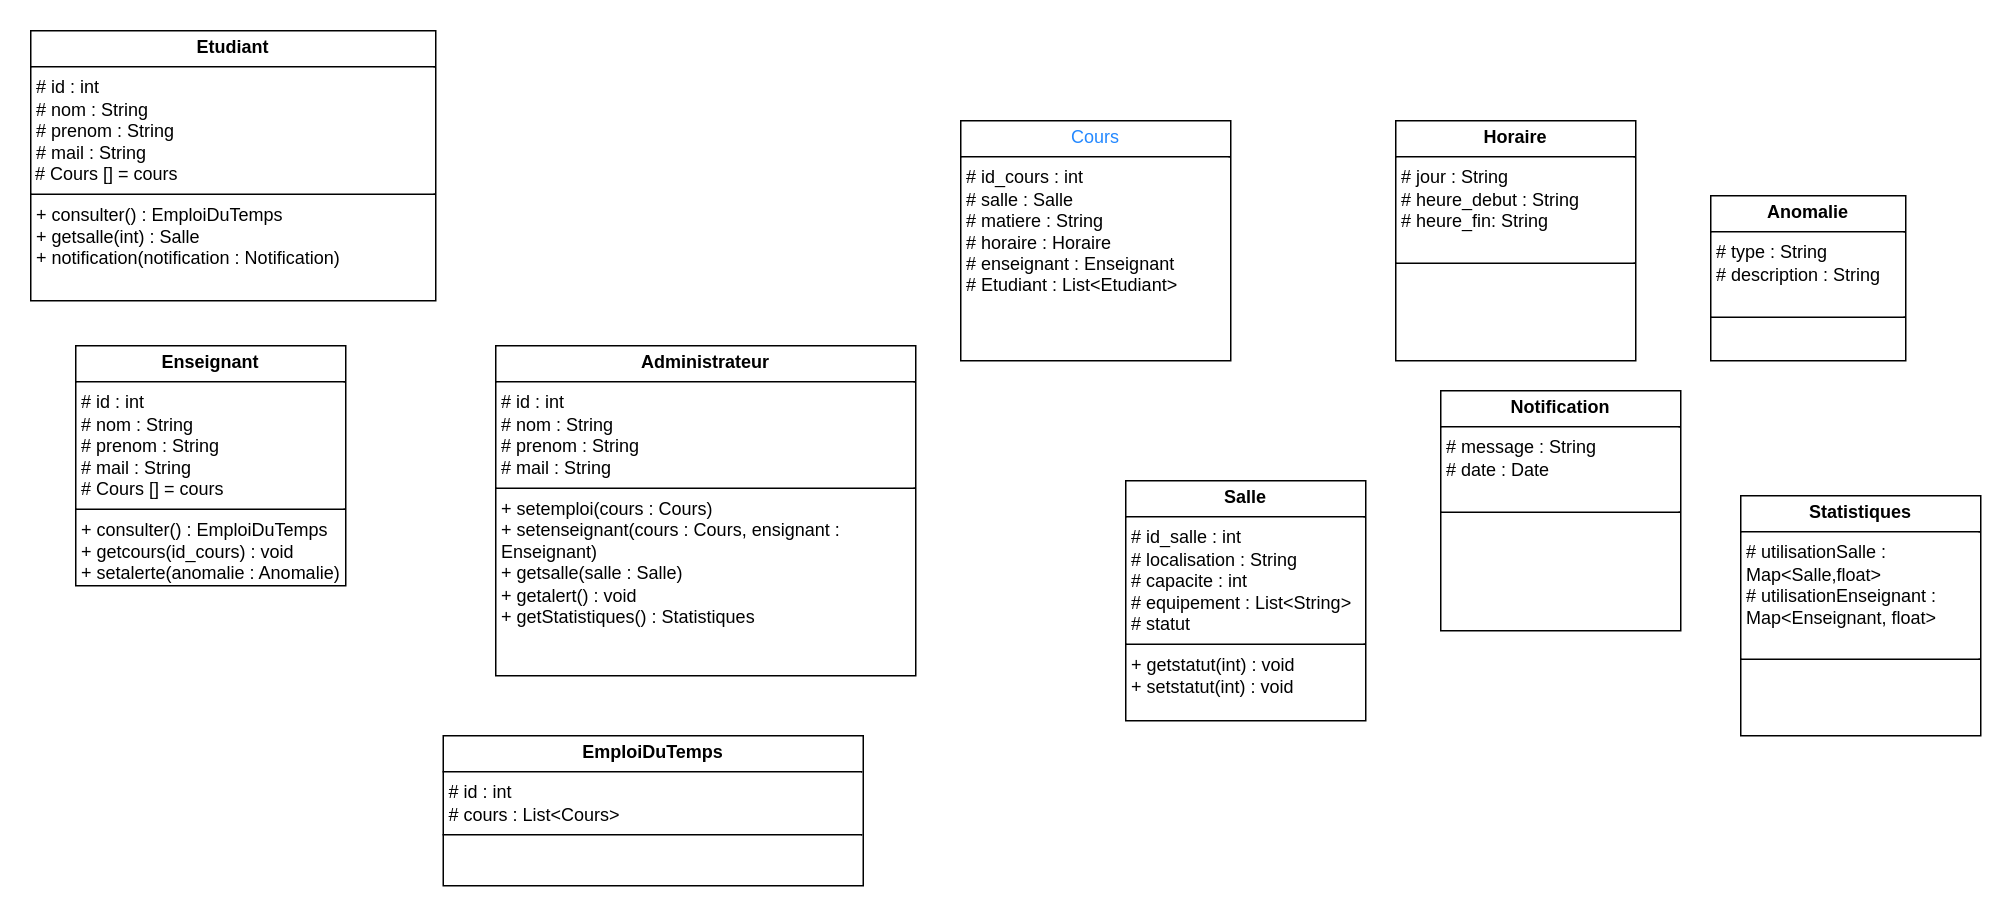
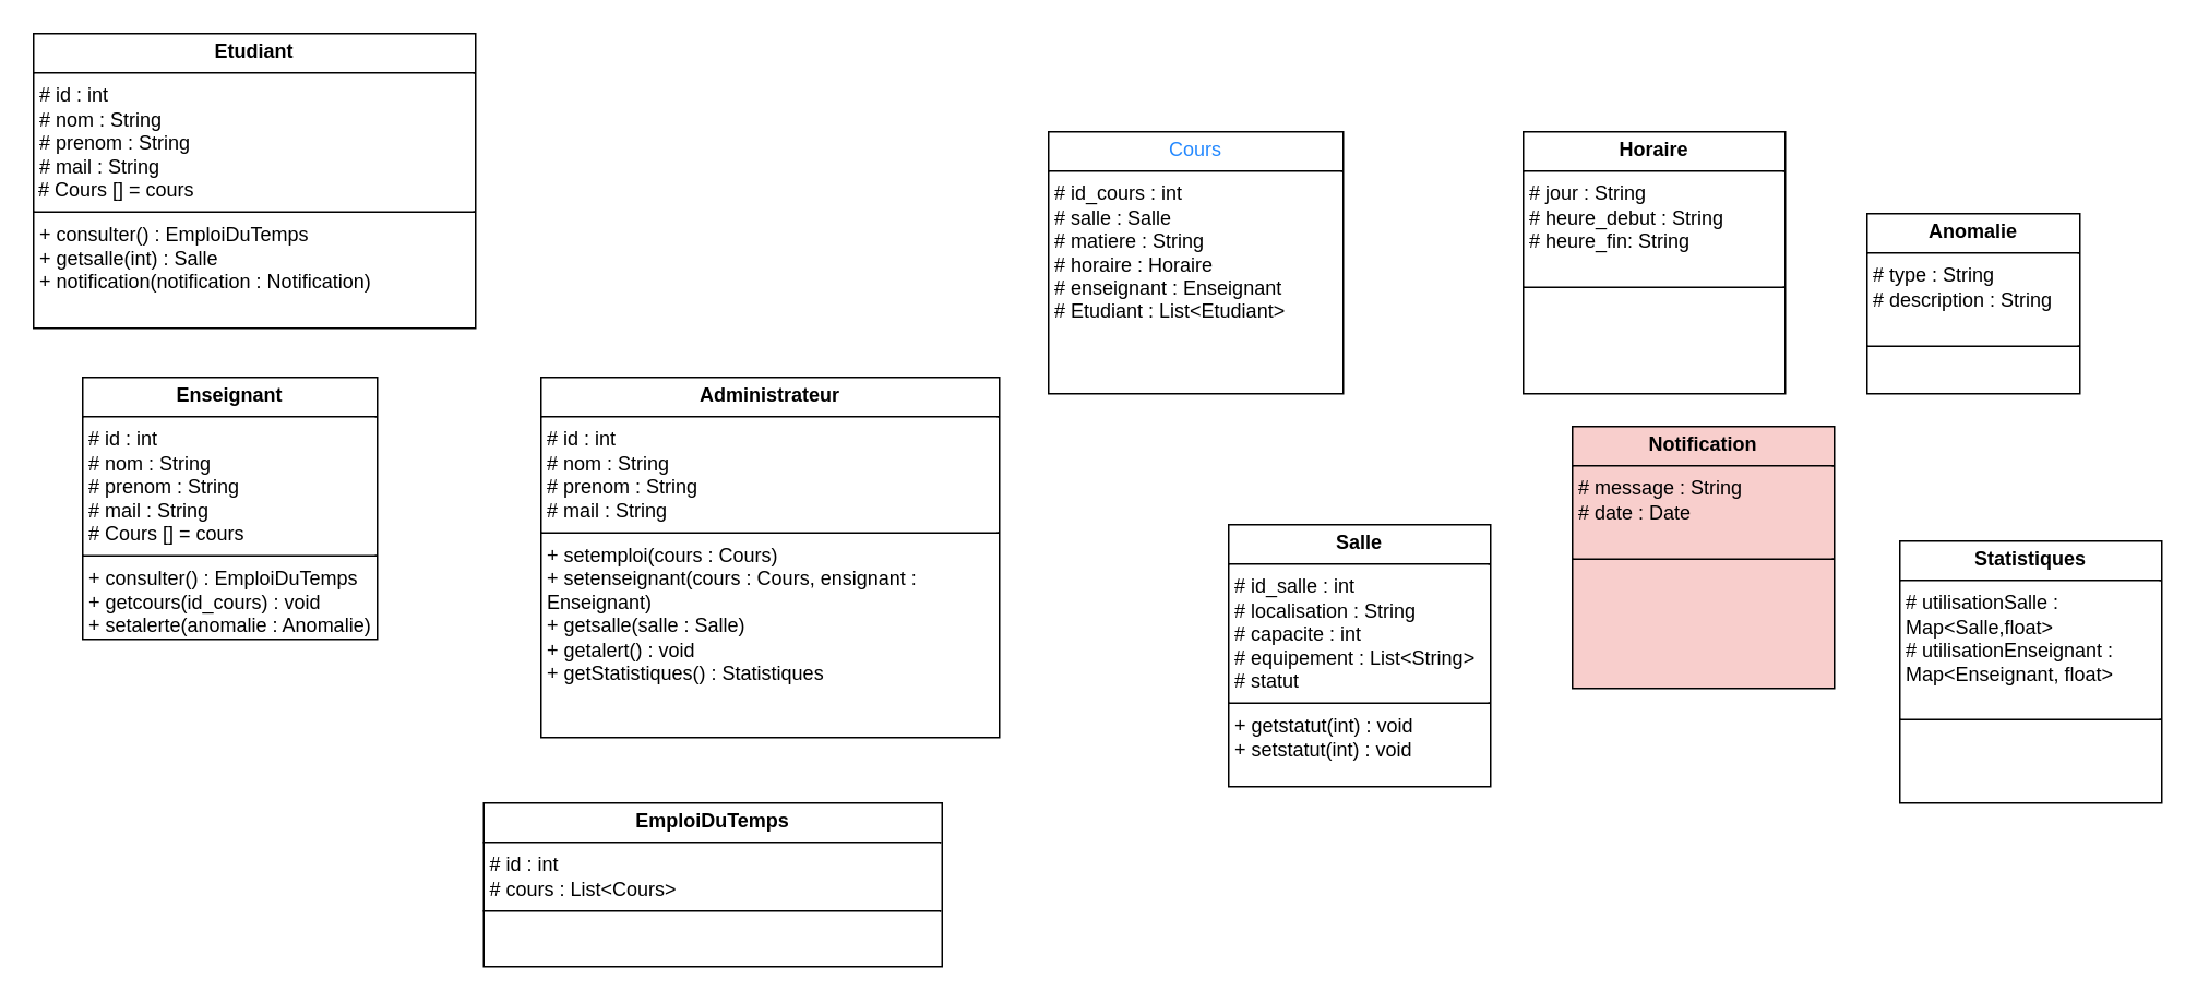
- <mxCell id="9" value="&lt;p style=&quot;margin:0px;margin-top:4px;text-align:center;&quot;&gt;&lt;b&gt;Notification&lt;/b&gt;&lt;/p&gt;&lt;hr size=&quot;1&quot; style=&quot;border-style:solid;&quot;&gt;&lt;p style=&quot;margin:0px;margin-left:4px;&quot;&gt;# message : String&lt;/p&gt;&lt;p style=&quot;margin:0px;margin-left:4px;&quot;&gt;&lt;span style=&quot;background-color: transparent; color: light-dark(rgb(0, 0, 0), rgb(255, 255, 255));&quot;&gt;# date : Date&lt;/span&gt;&lt;/p&gt;&lt;p style=&quot;margin:0px;margin-left:4px;&quot;&gt;&lt;br&gt;&lt;/p&gt;&lt;hr size=&quot;1&quot; style=&quot;border-style:solid;&quot;&gt;&lt;p style=&quot;margin:0px;margin-left:4px;&quot;&gt;&lt;br&gt;&lt;/p&gt;" style="verticalAlign=top;align=left;overflow=fill;html=1;whiteSpace=wrap;" vertex="1" parent="1"><mxGeometry x="960" y="260" width="160" height="160" as="geometry" /></mxCell>
+ <mxCell id="9" value="&lt;p style=&quot;margin:0px;margin-top:4px;text-align:center;&quot;&gt;&lt;b&gt;Notification&lt;/b&gt;&lt;/p&gt;&lt;hr size=&quot;1&quot; style=&quot;border-style:solid;&quot;&gt;&lt;p style=&quot;margin:0px;margin-left:4px;&quot;&gt;# message : String&lt;/p&gt;&lt;p style=&quot;margin:0px;margin-left:4px;&quot;&gt;&lt;span style=&quot;background-color: transparent; color: light-dark(rgb(0, 0, 0), rgb(255, 255, 255));&quot;&gt;# date : Date&lt;/span&gt;&lt;/p&gt;&lt;p style=&quot;margin:0px;margin-left:4px;&quot;&gt;&lt;br&gt;&lt;/p&gt;&lt;hr size=&quot;1&quot; style=&quot;border-style:solid;&quot;&gt;&lt;p style=&quot;margin:0px;margin-left:4px;&quot;&gt;&lt;br&gt;&lt;/p&gt;" style="verticalAlign=top;align=left;overflow=fill;html=1;whiteSpace=wrap;fillColor=#f8cecc;" vertex="1" parent="1"><mxGeometry x="960" y="260" width="160" height="160" as="geometry" /></mxCell>
